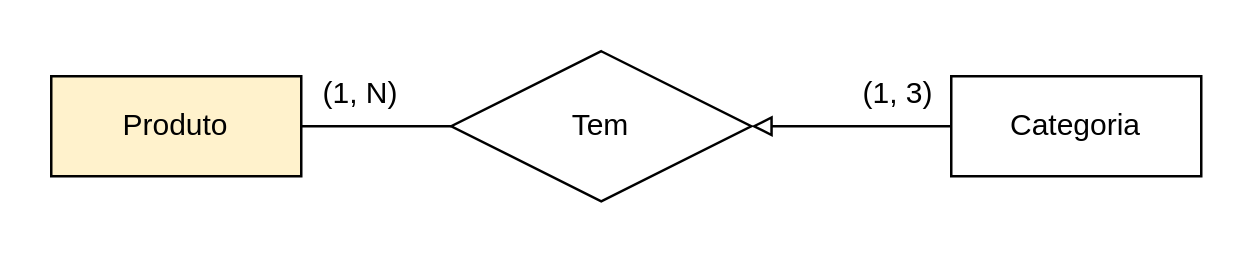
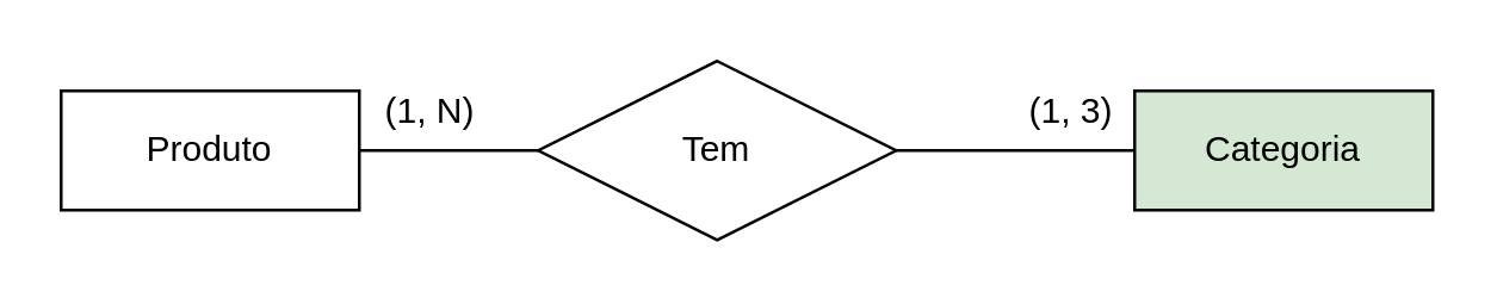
- <mxCell id="3" value="Produto" style="whiteSpace=wrap;html=1;align=center;fillColor=#fff2cc;" parent="1" vertex="1"><mxGeometry x="20" y="30" width="100" height="40" as="geometry" /></mxCell>
+ <mxCell id="3" value="Produto" style="whiteSpace=wrap;html=1;align=center;" parent="1" vertex="1"><mxGeometry x="20" y="30" width="100" height="40" as="geometry" /></mxCell>
- <mxCell id="4" style="edgeStyle=none;html=1;entryX=1;entryY=0.5;entryDx=0;entryDy=0;endArrow=block;endFill=0;" parent="1" source="5" target="6" edge="1"><mxGeometry relative="1" as="geometry" /></mxCell>
+ <mxCell id="4" style="edgeStyle=none;html=1;entryX=1;entryY=0.5;entryDx=0;entryDy=0;endArrow=none;endFill=0;" parent="1" source="5" target="6" edge="1"><mxGeometry relative="1" as="geometry" /></mxCell>
- <mxCell id="5" value="Categoria" style="whiteSpace=wrap;html=1;align=center;" parent="1" vertex="1"><mxGeometry x="380" y="30" width="100" height="40" as="geometry" /></mxCell>
+ <mxCell id="5" value="Categoria" style="whiteSpace=wrap;html=1;align=center;fillColor=#d5e8d4;" parent="1" vertex="1"><mxGeometry x="380" y="30" width="100" height="40" as="geometry" /></mxCell>
